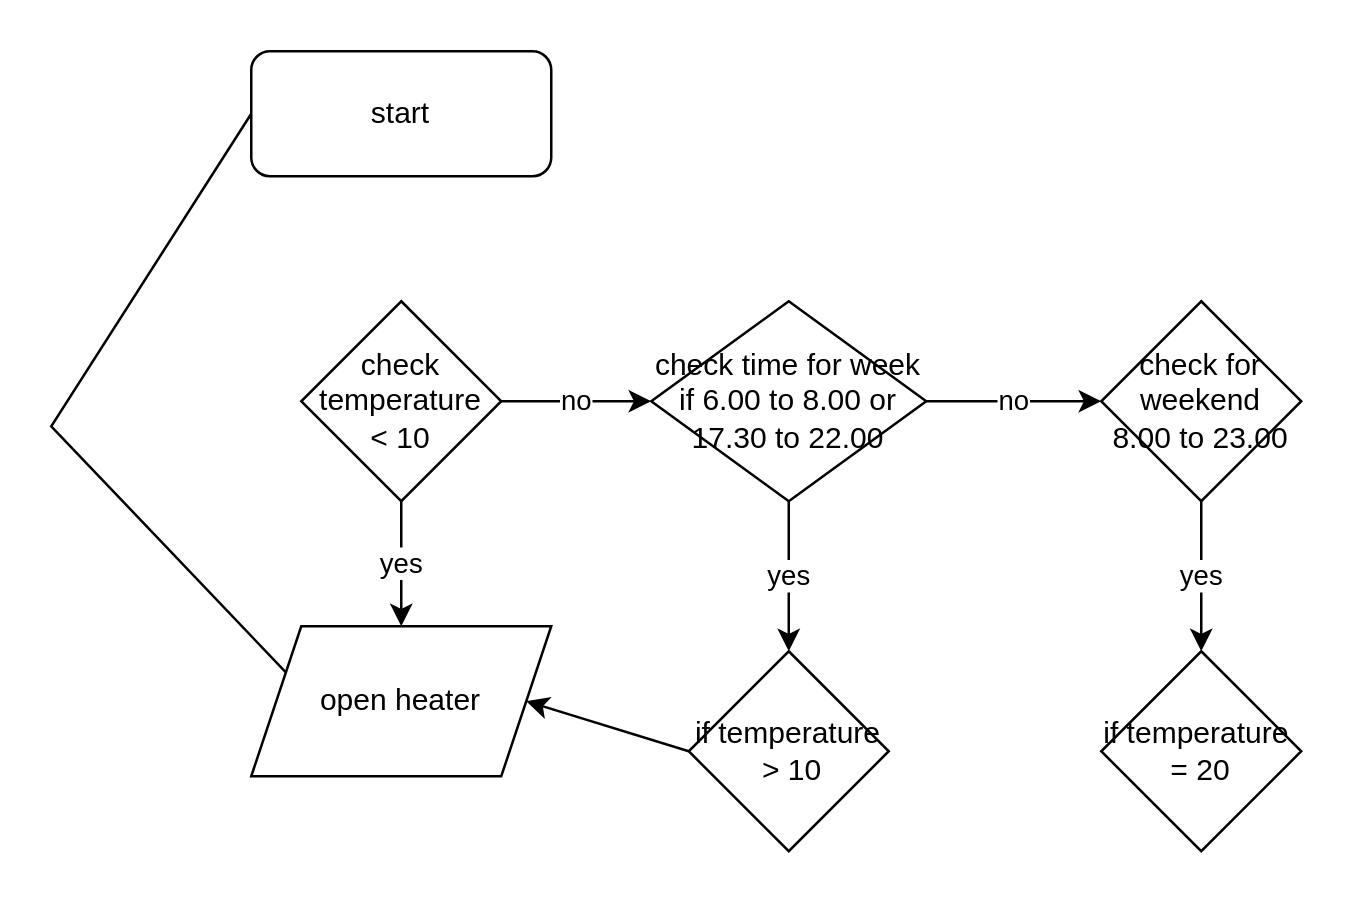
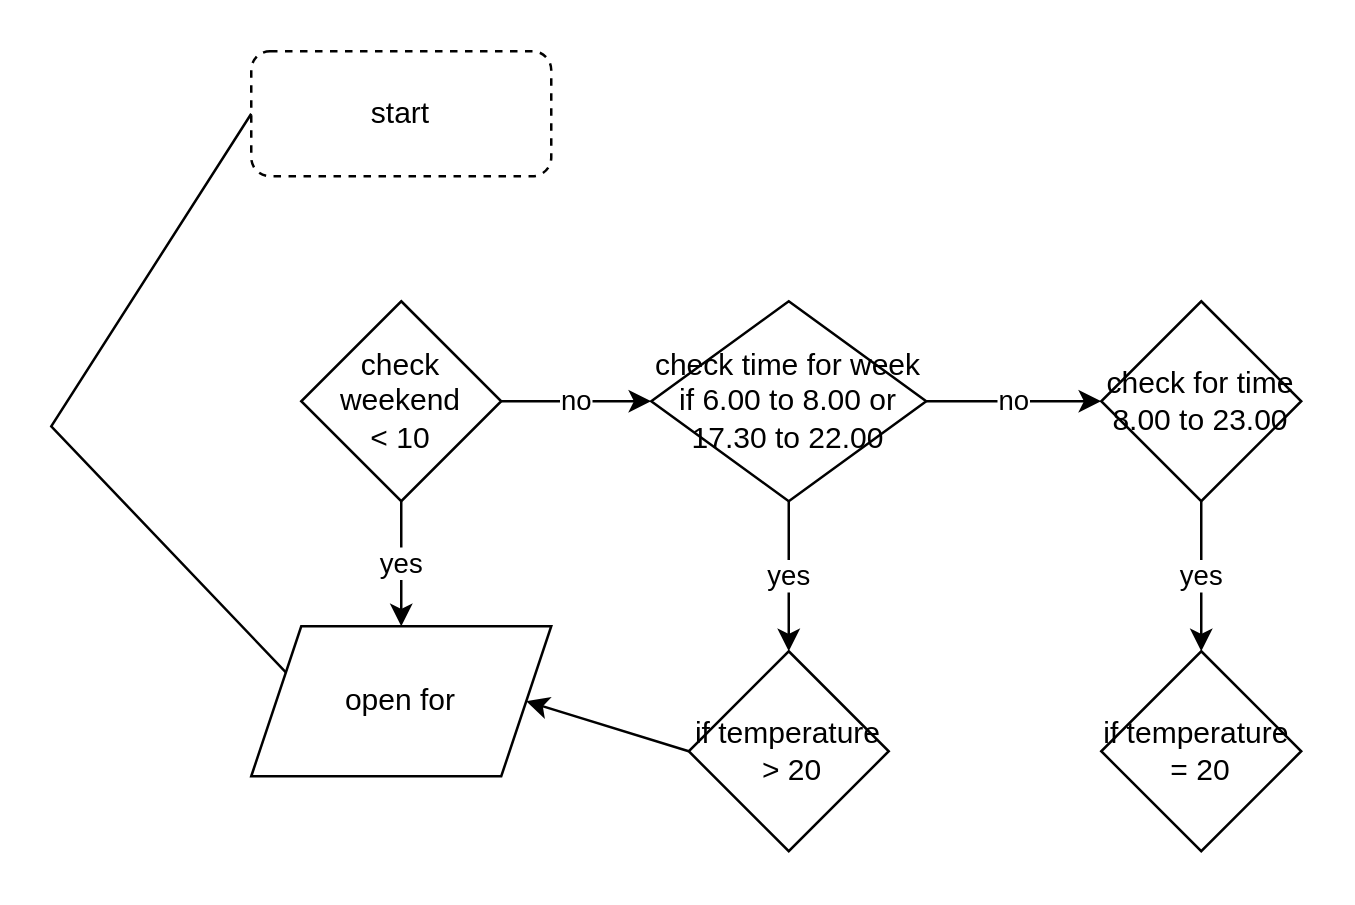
- <mxCell id="2" value="start" style="rounded=1;whiteSpace=wrap;html=1;" vertex="1" parent="1"><mxGeometry x="100" y="20" width="120" height="50" as="geometry" /></mxCell>
+ <mxCell id="2" value="start" style="rounded=1;whiteSpace=wrap;html=1;dashed=1;" vertex="1" parent="1"><mxGeometry x="100" y="20" width="120" height="50" as="geometry" /></mxCell>
- <mxCell id="3" value="check temperature&lt;br&gt;&amp;lt; 10" style="rhombus;whiteSpace=wrap;html=1;" vertex="1" parent="1"><mxGeometry x="120" y="120" width="80" height="80" as="geometry" /></mxCell>
+ <mxCell id="3" value="check weekend&lt;br&gt;&amp;lt; 10" style="rhombus;whiteSpace=wrap;html=1;" vertex="1" parent="1"><mxGeometry x="120" y="120" width="80" height="80" as="geometry" /></mxCell>
- <mxCell id="13" value="check for weekend&lt;br&gt;8.00 to 23.00" style="rhombus;whiteSpace=wrap;html=1;" vertex="1" parent="1"><mxGeometry x="440" y="120" width="80" height="80" as="geometry" /></mxCell>
+ <mxCell id="13" value="check for time&lt;br&gt;8.00 to 23.00" style="rhombus;whiteSpace=wrap;html=1;" vertex="1" parent="1"><mxGeometry x="440" y="120" width="80" height="80" as="geometry" /></mxCell>
- <mxCell id="5" value="open heater" style="shape=parallelogram;perimeter=parallelogramPerimeter;whiteSpace=wrap;html=1;fixedSize=1;" vertex="1" parent="1"><mxGeometry x="100" y="250" width="120" height="60" as="geometry" /></mxCell>
+ <mxCell id="5" value="open for" style="shape=parallelogram;perimeter=parallelogramPerimeter;whiteSpace=wrap;html=1;fixedSize=1;" vertex="1" parent="1"><mxGeometry x="100" y="250" width="120" height="60" as="geometry" /></mxCell>
- <mxCell id="10" value="if temperature&lt;br&gt;&amp;nbsp;&amp;gt; 10" style="rhombus;whiteSpace=wrap;html=1;" vertex="1" parent="1"><mxGeometry x="275" y="260" width="80" height="80" as="geometry" /></mxCell>
+ <mxCell id="10" value="if temperature&lt;br&gt;&amp;nbsp;&amp;gt; 20" style="rhombus;whiteSpace=wrap;html=1;" vertex="1" parent="1"><mxGeometry x="275" y="260" width="80" height="80" as="geometry" /></mxCell>
